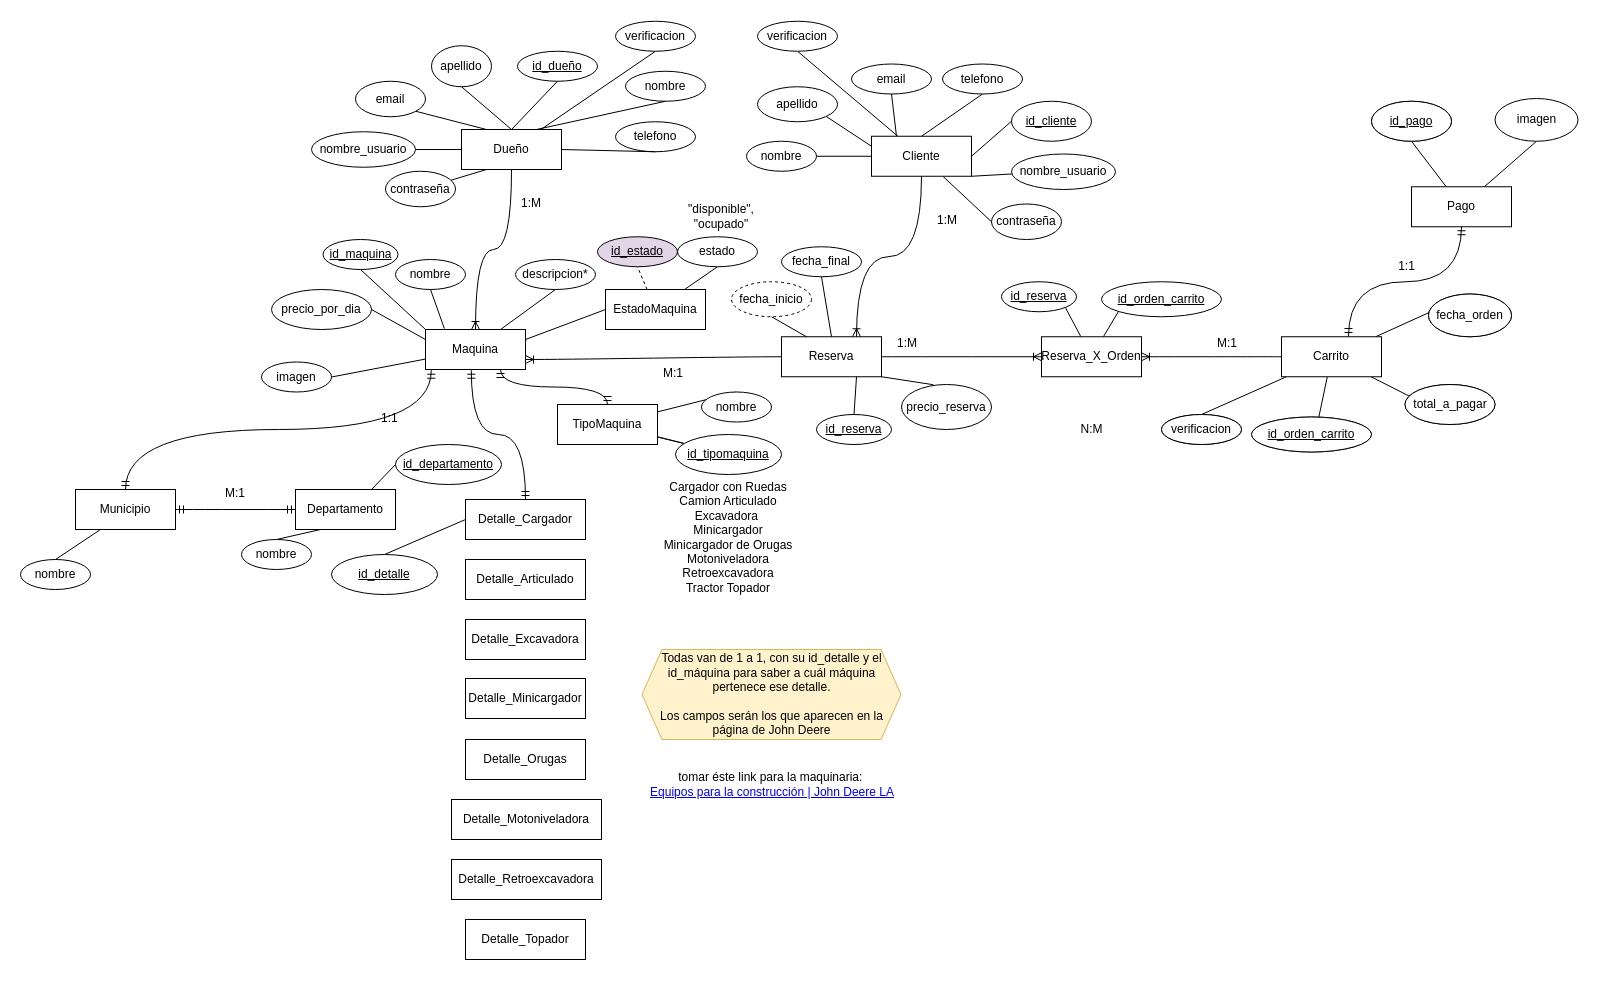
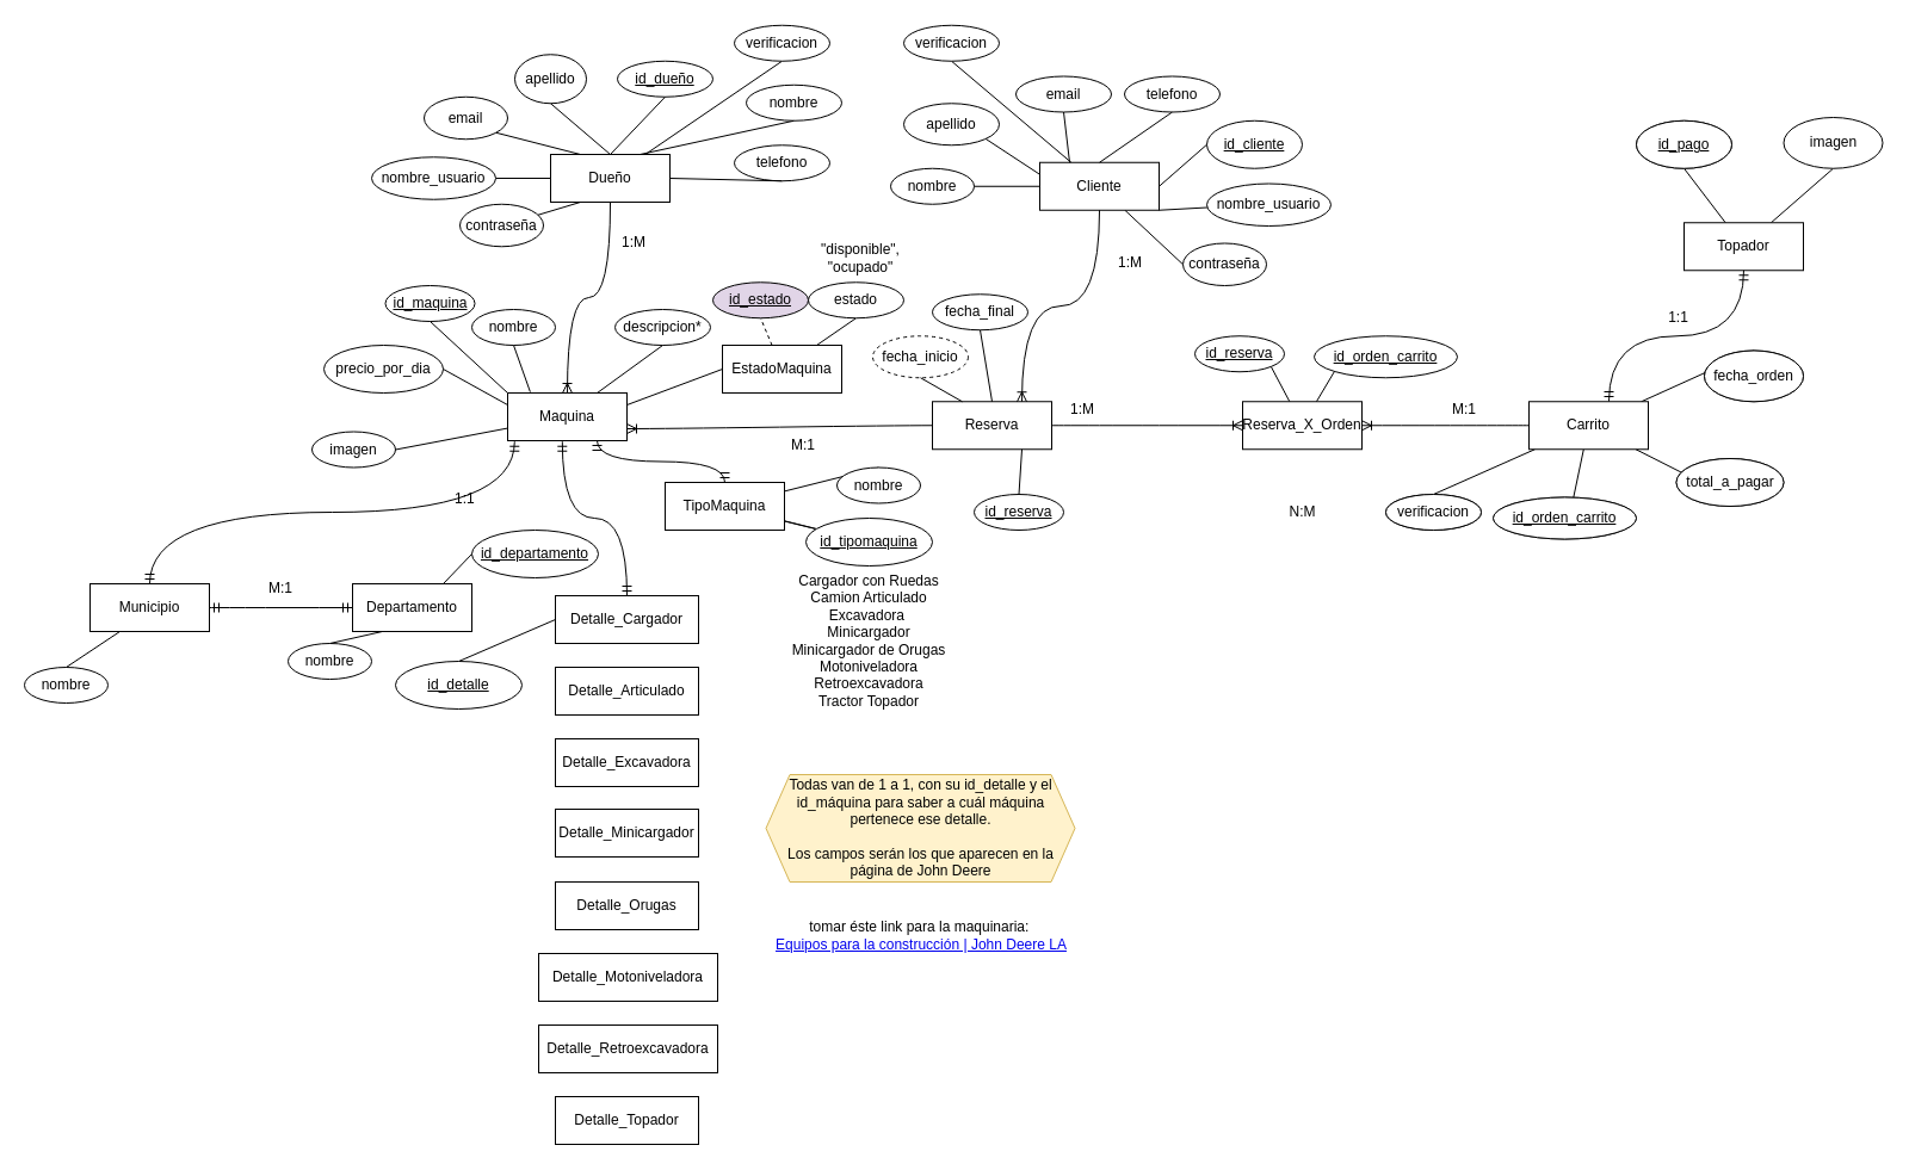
- <mxCell id="90" value="Pago" style="whiteSpace=wrap;html=1;align=center;" parent="1" vertex="1"><mxGeometry x="1411" y="186.25" width="100" height="40" as="geometry" /></mxCell>
+ <mxCell id="90" value="Topador" style="whiteSpace=wrap;html=1;align=center;" parent="1" vertex="1"><mxGeometry x="1411" y="186.25" width="100" height="40" as="geometry" /></mxCell>
- <mxCell id="54" value="" style="endArrow=none;html=1;rounded=0;exitX=1;exitY=1;exitDx=0;exitDy=0;entryX=0.354;entryY=0.005;entryDx=0;entryDy=0;entryPerimeter=0;" parent="1" source="11" target="34" edge="1"><mxGeometry relative="1" as="geometry"><mxPoint x="891" y="366.25" as="sourcePoint" /><mxPoint x="928" y="348.75" as="targetPoint" /></mxGeometry></mxCell>
- <mxCell id="34" value="precio_reserva" style="ellipse;whiteSpace=wrap;html=1;align=center;" parent="1" vertex="1"><mxGeometry x="901" y="384" width="90" height="45" as="geometry" /></mxCell>
